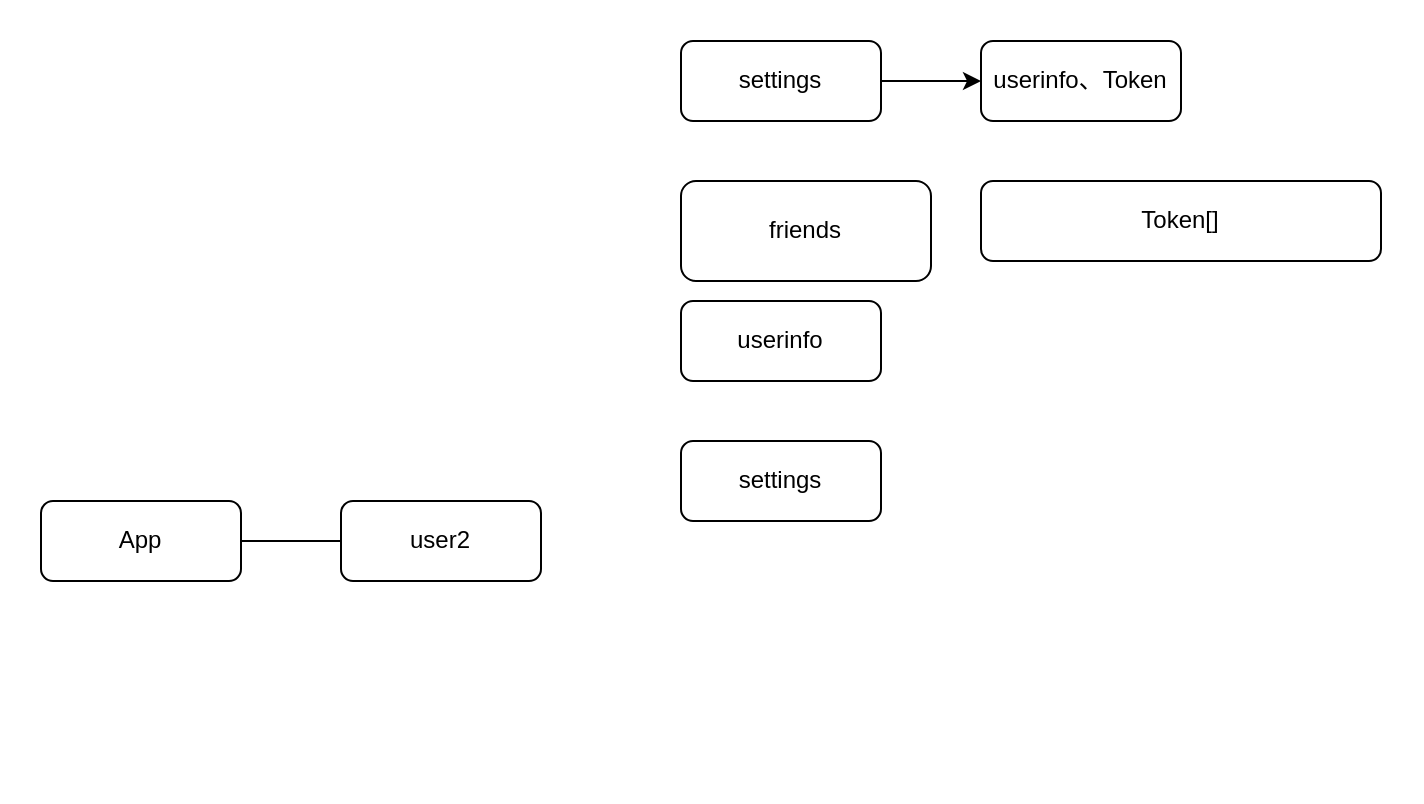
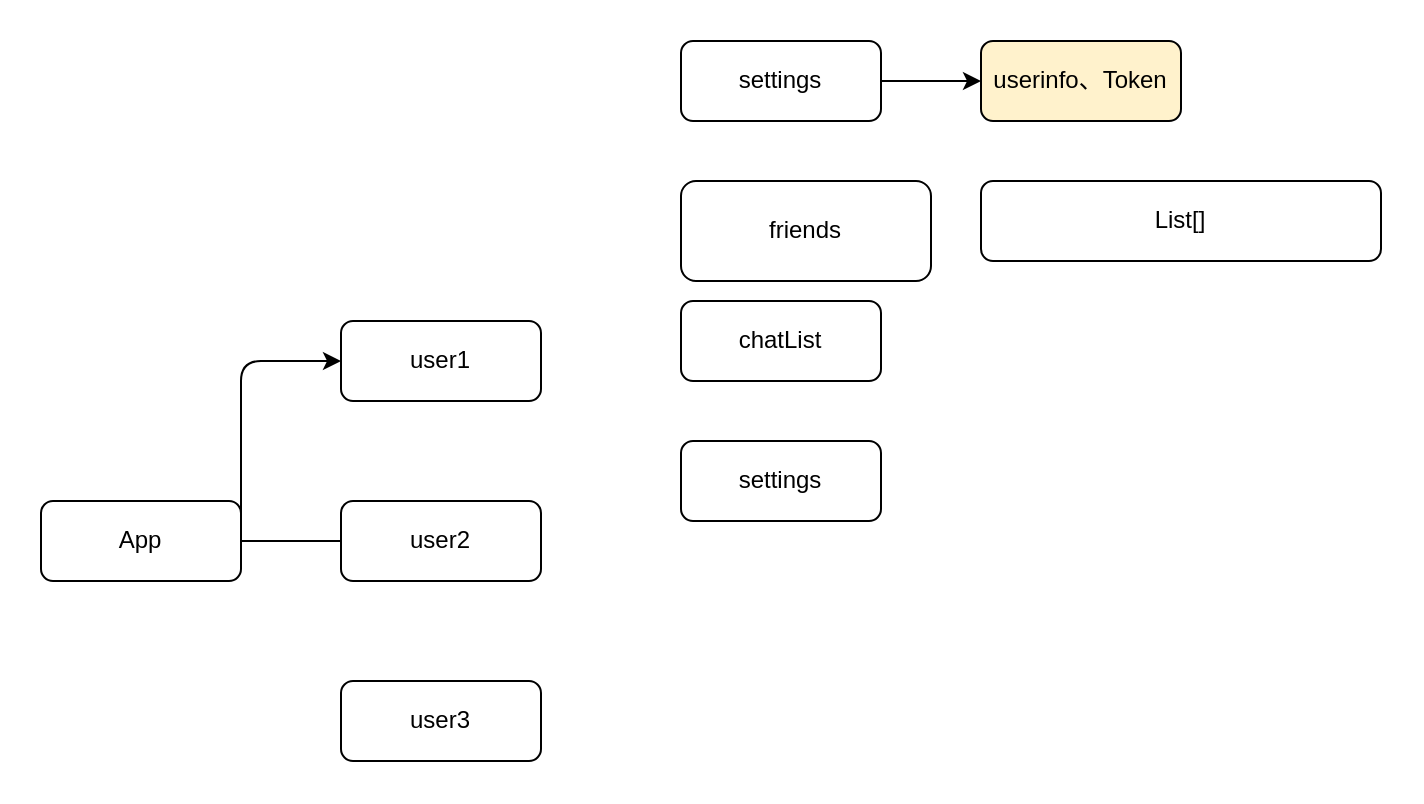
- <mxCell id="8" value="userinfo、Token" style="rounded=1;whiteSpace=wrap;html=1;" vertex="1" parent="1"><mxGeometry x="490" y="20" width="100" height="40" as="geometry" /></mxCell>
+ <mxCell id="8" value="userinfo、Token" style="rounded=1;whiteSpace=wrap;html=1;fillColor=#fff2cc;" vertex="1" parent="1"><mxGeometry x="490" y="20" width="100" height="40" as="geometry" /></mxCell>
- <mxCell id="14" value="Token[]" style="rounded=1;whiteSpace=wrap;html=1;" vertex="1" parent="1"><mxGeometry x="490" y="90" width="200" height="40" as="geometry" /></mxCell>
+ <mxCell id="14" value="List[]" style="rounded=1;whiteSpace=wrap;html=1;" vertex="1" parent="1"><mxGeometry x="490" y="90" width="200" height="40" as="geometry" /></mxCell>
- <mxCell id="10" value="userinfo" style="rounded=1;whiteSpace=wrap;html=1;" vertex="1" parent="1"><mxGeometry x="340" y="150" width="100" height="40" as="geometry" /></mxCell>
+ <mxCell id="10" value="chatList" style="rounded=1;whiteSpace=wrap;html=1;" vertex="1" parent="1"><mxGeometry x="340" y="150" width="100" height="40" as="geometry" /></mxCell>
+ <mxCell id="5" value="user1" style="rounded=1;whiteSpace=wrap;html=1;" vertex="1" parent="1"><mxGeometry x="170" y="160" width="100" height="40" as="geometry" /></mxCell>
+ <mxCell id="2" style="edgeStyle=none;html=1;exitX=1;exitY=0.5;exitDx=0;exitDy=0;entryX=0;entryY=0.5;entryDx=0;entryDy=0;" edge="1" parent="1" source="4" target="5"><mxGeometry relative="1" as="geometry"><Array as="points"><mxPoint x="120" y="180" /></Array></mxGeometry></mxCell>
+ <mxCell id="7" value="user3" style="rounded=1;whiteSpace=wrap;html=1;" vertex="1" parent="1"><mxGeometry x="170" y="340" width="100" height="40" as="geometry" /></mxCell>
